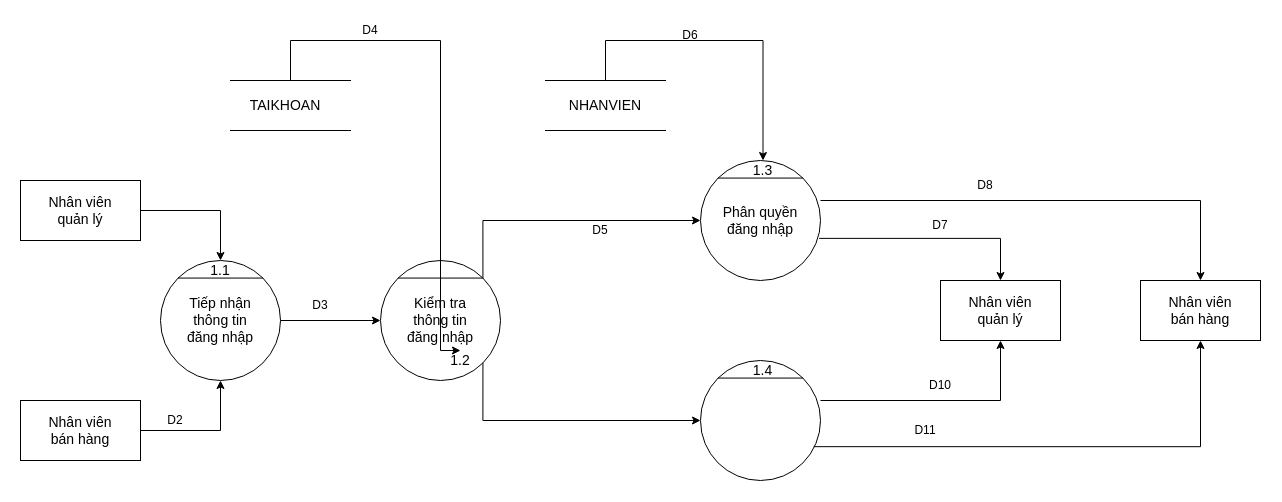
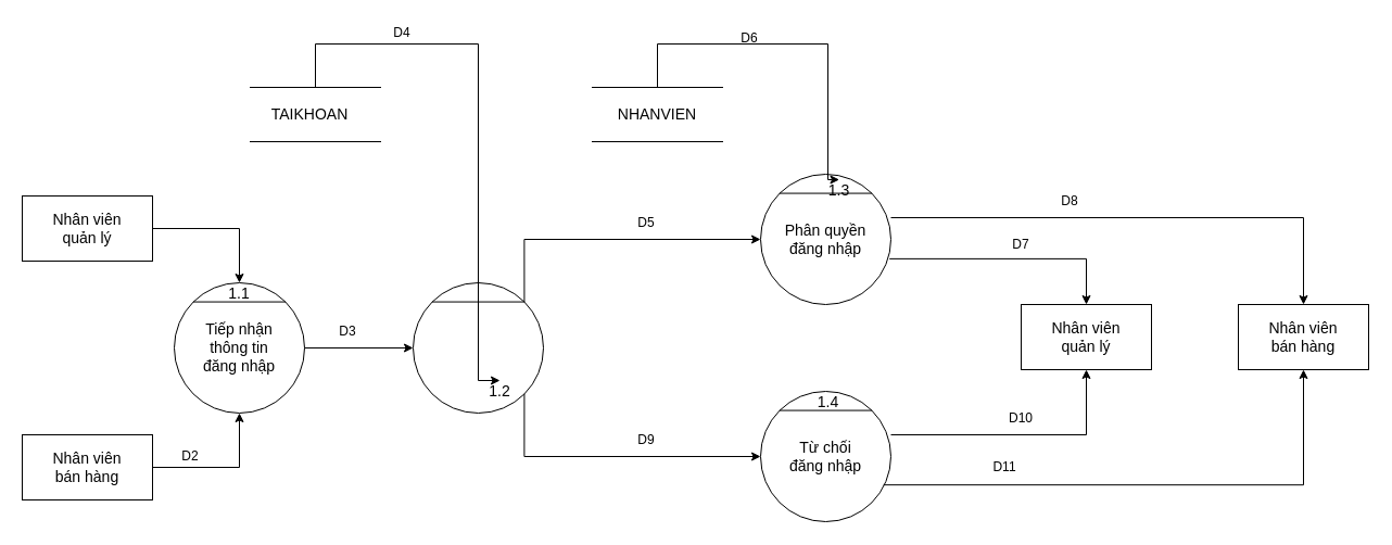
- <mxCell id="14" value="1.3" style="text;html=1;strokeColor=none;fillColor=none;align=center;verticalAlign=middle;whiteSpace=wrap;rounded=0;fontSize=14;" vertex="1" parent="1"><mxGeometry x="745" y="160" width="35" height="20" as="geometry" /></mxCell>
+ <mxCell id="14" value="1.3" style="text;html=1;strokeColor=none;fillColor=none;align=center;verticalAlign=middle;whiteSpace=wrap;rounded=0;fontSize=14;" vertex="1" parent="1"><mxGeometry x="755" y="165" width="35" height="20" as="geometry" /></mxCell>
- <mxCell id="43" value="D5" style="text;html=1;strokeColor=none;fillColor=none;align=center;verticalAlign=middle;whiteSpace=wrap;rounded=0;" vertex="1" parent="1"><mxGeometry x="570" y="220" width="60" height="20" as="geometry" /></mxCell>
+ <mxCell id="43" value="D5" style="text;html=1;strokeColor=none;fillColor=none;align=center;verticalAlign=middle;whiteSpace=wrap;rounded=0;" vertex="1" parent="1"><mxGeometry x="565" y="195" width="60" height="20" as="geometry" /></mxCell>
- <mxCell id="9" value="&lt;span style=&quot;font-size: 14px&quot;&gt;Kiểm tra thông tin đăng nhập&lt;/span&gt;" style="text;html=1;strokeColor=none;fillColor=none;align=center;verticalAlign=middle;whiteSpace=wrap;rounded=0;" vertex="1" parent="1"><mxGeometry x="400" y="305" width="80" height="30" as="geometry" /></mxCell>
+ <mxCell id="46" value="D9" style="text;html=1;strokeColor=none;fillColor=none;align=center;verticalAlign=middle;whiteSpace=wrap;rounded=0;" vertex="1" parent="1"><mxGeometry x="565" y="395" width="60" height="20" as="geometry" /></mxCell>
+ <mxCell id="30" value="&lt;span style=&quot;font-size: 14px&quot;&gt;Từ chối đăng nhập&lt;/span&gt;" style="text;html=1;strokeColor=none;fillColor=none;align=center;verticalAlign=middle;whiteSpace=wrap;rounded=0;" vertex="1" parent="1"><mxGeometry x="720" y="405" width="80" height="30" as="geometry" /></mxCell>
